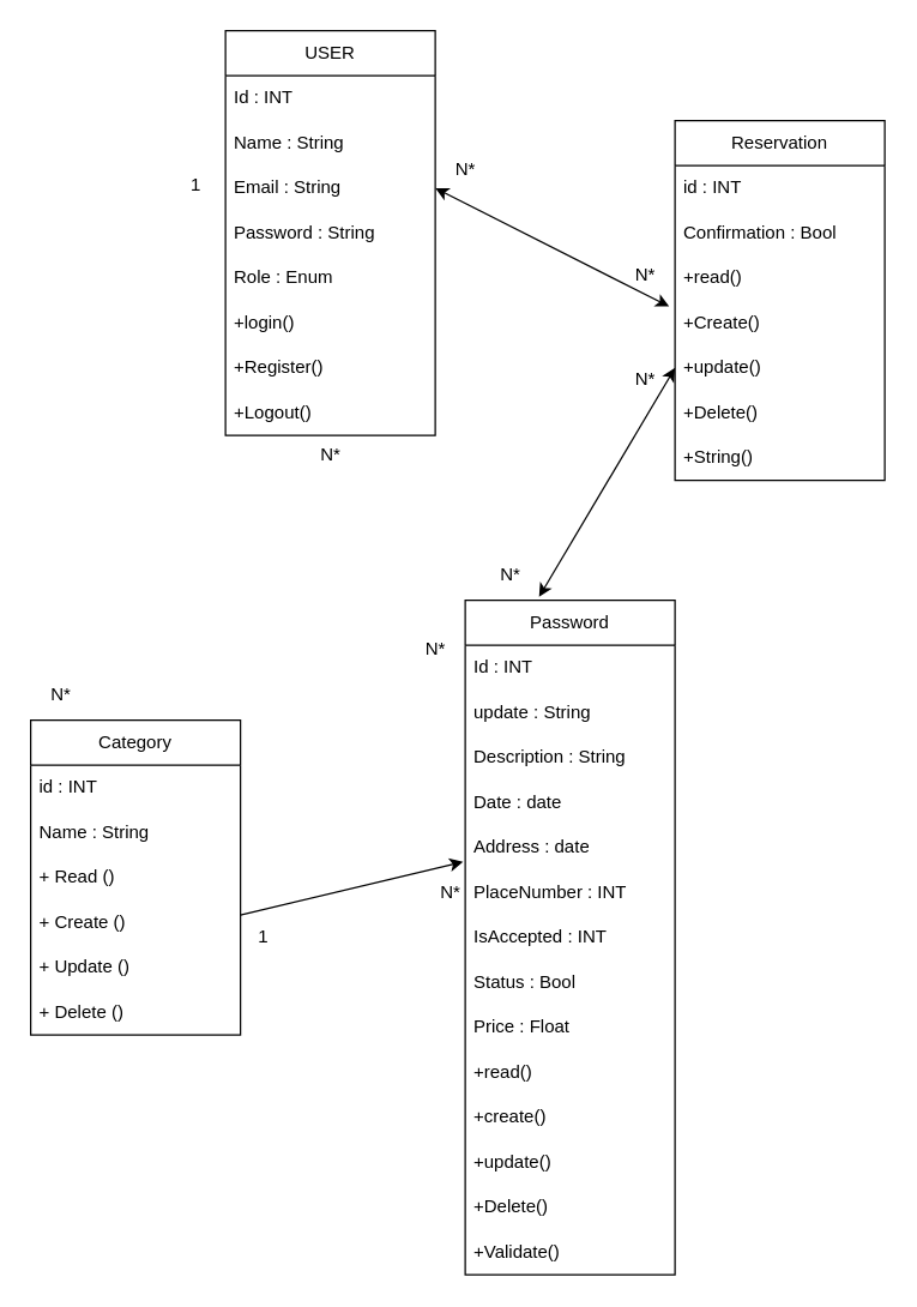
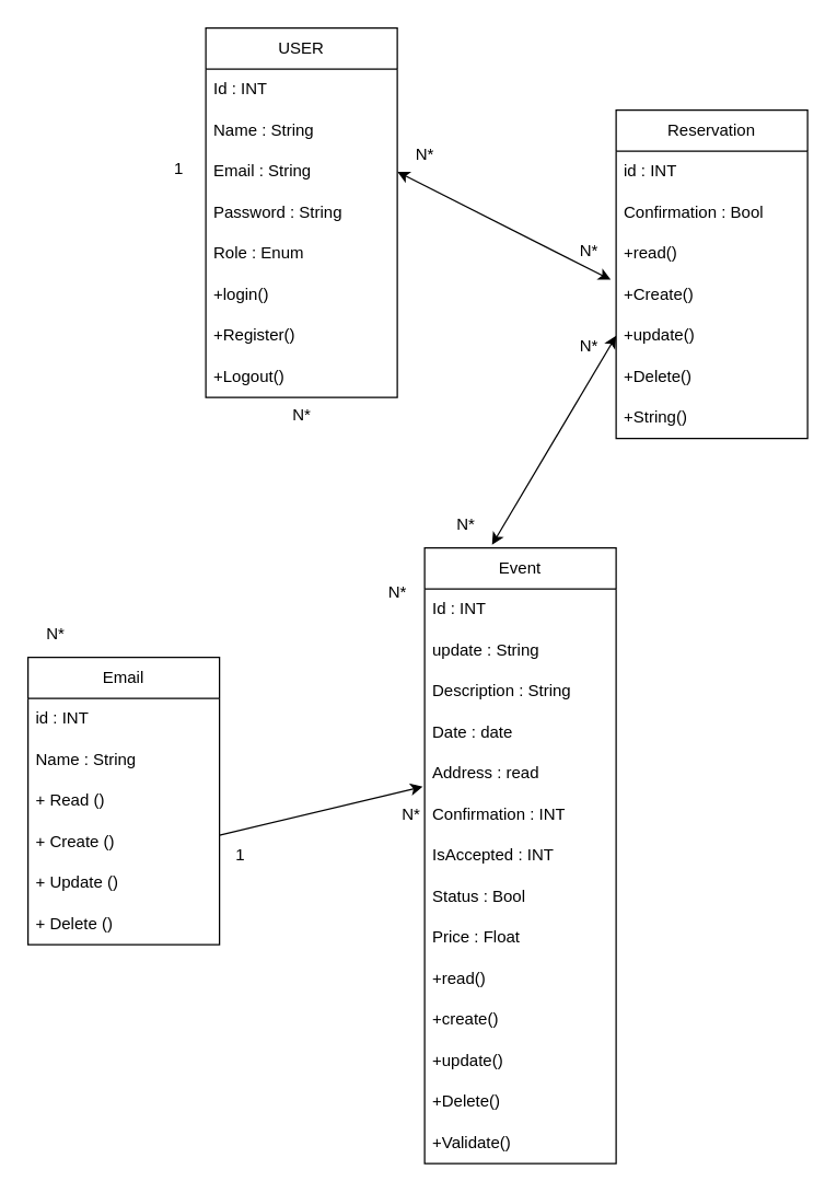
- <mxCell id="19" value="Password" style="swimlane;fontStyle=0;childLayout=stackLayout;horizontal=1;startSize=30;horizontalStack=0;resizeParent=1;resizeParentMax=0;resizeLast=0;collapsible=1;marginBottom=0;whiteSpace=wrap;html=1;" vertex="1" parent="1"><mxGeometry x="310" y="400" width="140" height="450" as="geometry" /></mxCell>
+ <mxCell id="19" value="Event" style="swimlane;fontStyle=0;childLayout=stackLayout;horizontal=1;startSize=30;horizontalStack=0;resizeParent=1;resizeParentMax=0;resizeLast=0;collapsible=1;marginBottom=0;whiteSpace=wrap;html=1;" vertex="1" parent="1"><mxGeometry x="310" y="400" width="140" height="450" as="geometry" /></mxCell>
- <mxCell id="34" value="Category" style="swimlane;fontStyle=0;childLayout=stackLayout;horizontal=1;startSize=30;horizontalStack=0;resizeParent=1;resizeParentMax=0;resizeLast=0;collapsible=1;marginBottom=0;whiteSpace=wrap;html=1;" vertex="1" parent="1"><mxGeometry x="20" y="480" width="140" height="210" as="geometry" /></mxCell>
+ <mxCell id="34" value="Email" style="swimlane;fontStyle=0;childLayout=stackLayout;horizontal=1;startSize=30;horizontalStack=0;resizeParent=1;resizeParentMax=0;resizeLast=0;collapsible=1;marginBottom=0;whiteSpace=wrap;html=1;" vertex="1" parent="1"><mxGeometry x="20" y="480" width="140" height="210" as="geometry" /></mxCell>
- <mxCell id="24" value="Address : date" style="text;strokeColor=none;fillColor=none;align=left;verticalAlign=middle;spacingLeft=4;spacingRight=4;overflow=hidden;points=[[0,0.5],[1,0.5]];portConstraint=eastwest;rotatable=0;whiteSpace=wrap;html=1;" vertex="1" parent="19"><mxGeometry y="150" width="140" height="30" as="geometry" /></mxCell>
+ <mxCell id="24" value="Address : read" style="text;strokeColor=none;fillColor=none;align=left;verticalAlign=middle;spacingLeft=4;spacingRight=4;overflow=hidden;points=[[0,0.5],[1,0.5]];portConstraint=eastwest;rotatable=0;whiteSpace=wrap;html=1;" vertex="1" parent="19"><mxGeometry y="150" width="140" height="30" as="geometry" /></mxCell>
- <mxCell id="25" value="PlaceNumber : INT" style="text;strokeColor=none;fillColor=none;align=left;verticalAlign=middle;spacingLeft=4;spacingRight=4;overflow=hidden;points=[[0,0.5],[1,0.5]];portConstraint=eastwest;rotatable=0;whiteSpace=wrap;html=1;" vertex="1" parent="19"><mxGeometry y="180" width="140" height="30" as="geometry" /></mxCell>
+ <mxCell id="25" value="Confirmation : INT" style="text;strokeColor=none;fillColor=none;align=left;verticalAlign=middle;spacingLeft=4;spacingRight=4;overflow=hidden;points=[[0,0.5],[1,0.5]];portConstraint=eastwest;rotatable=0;whiteSpace=wrap;html=1;" vertex="1" parent="19"><mxGeometry y="180" width="140" height="30" as="geometry" /></mxCell>
